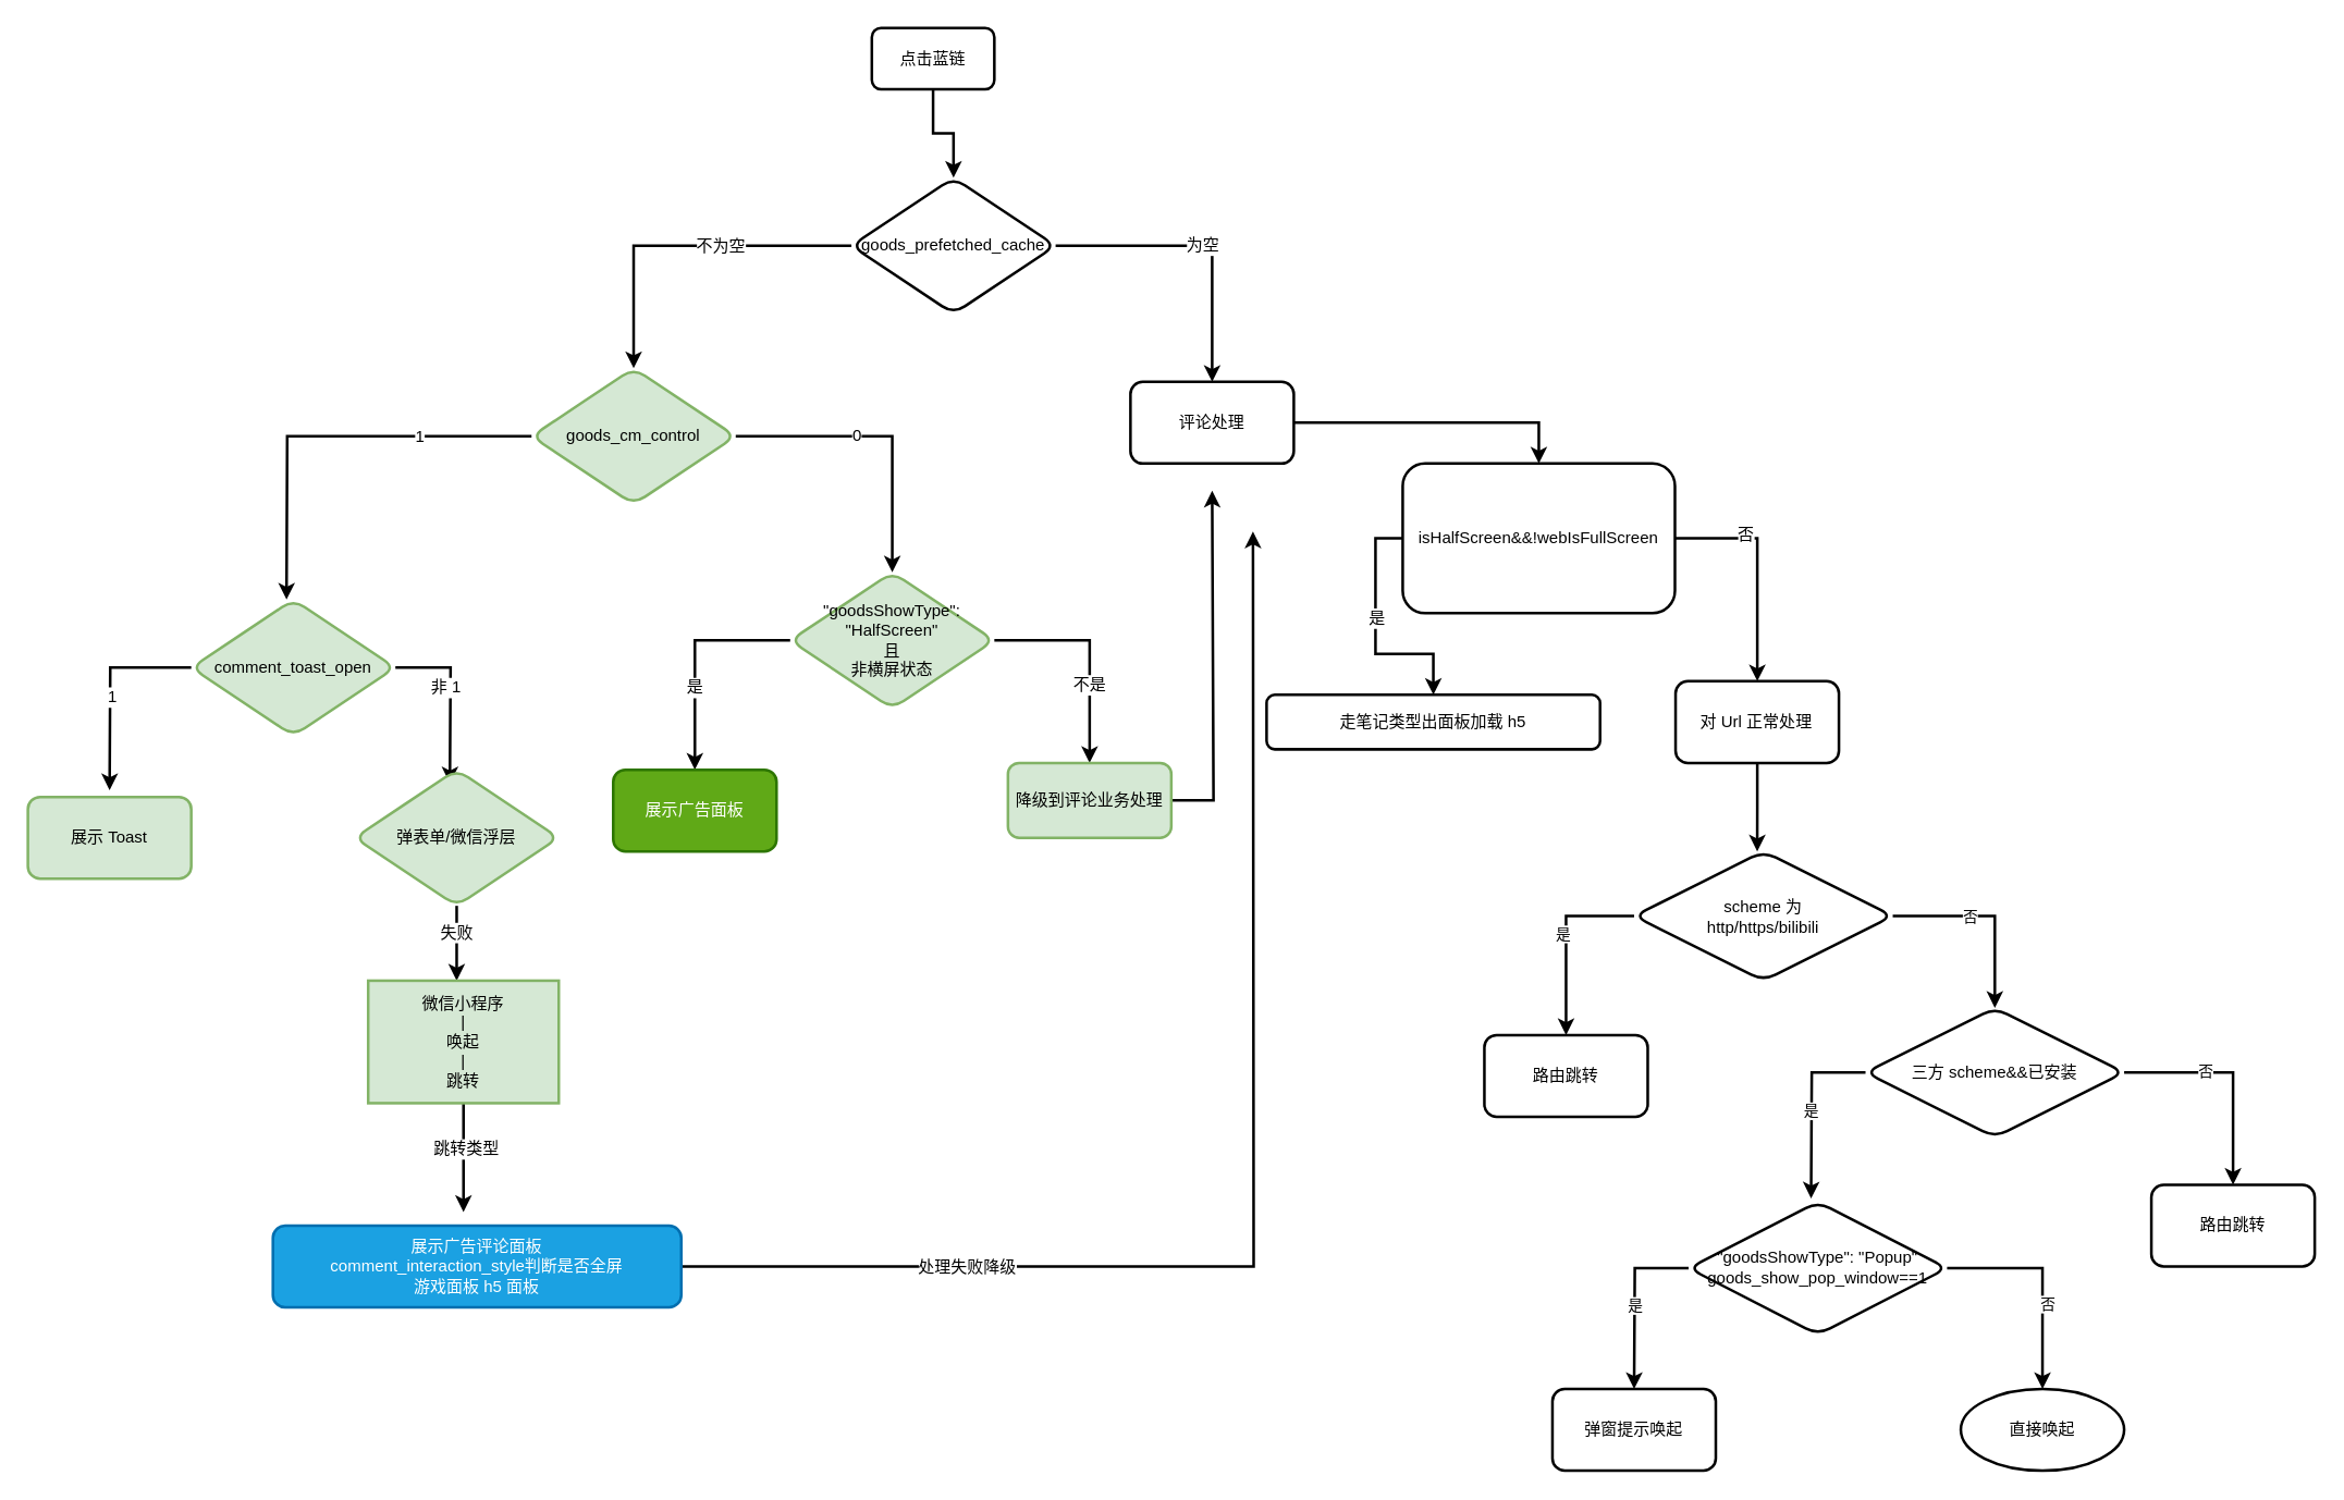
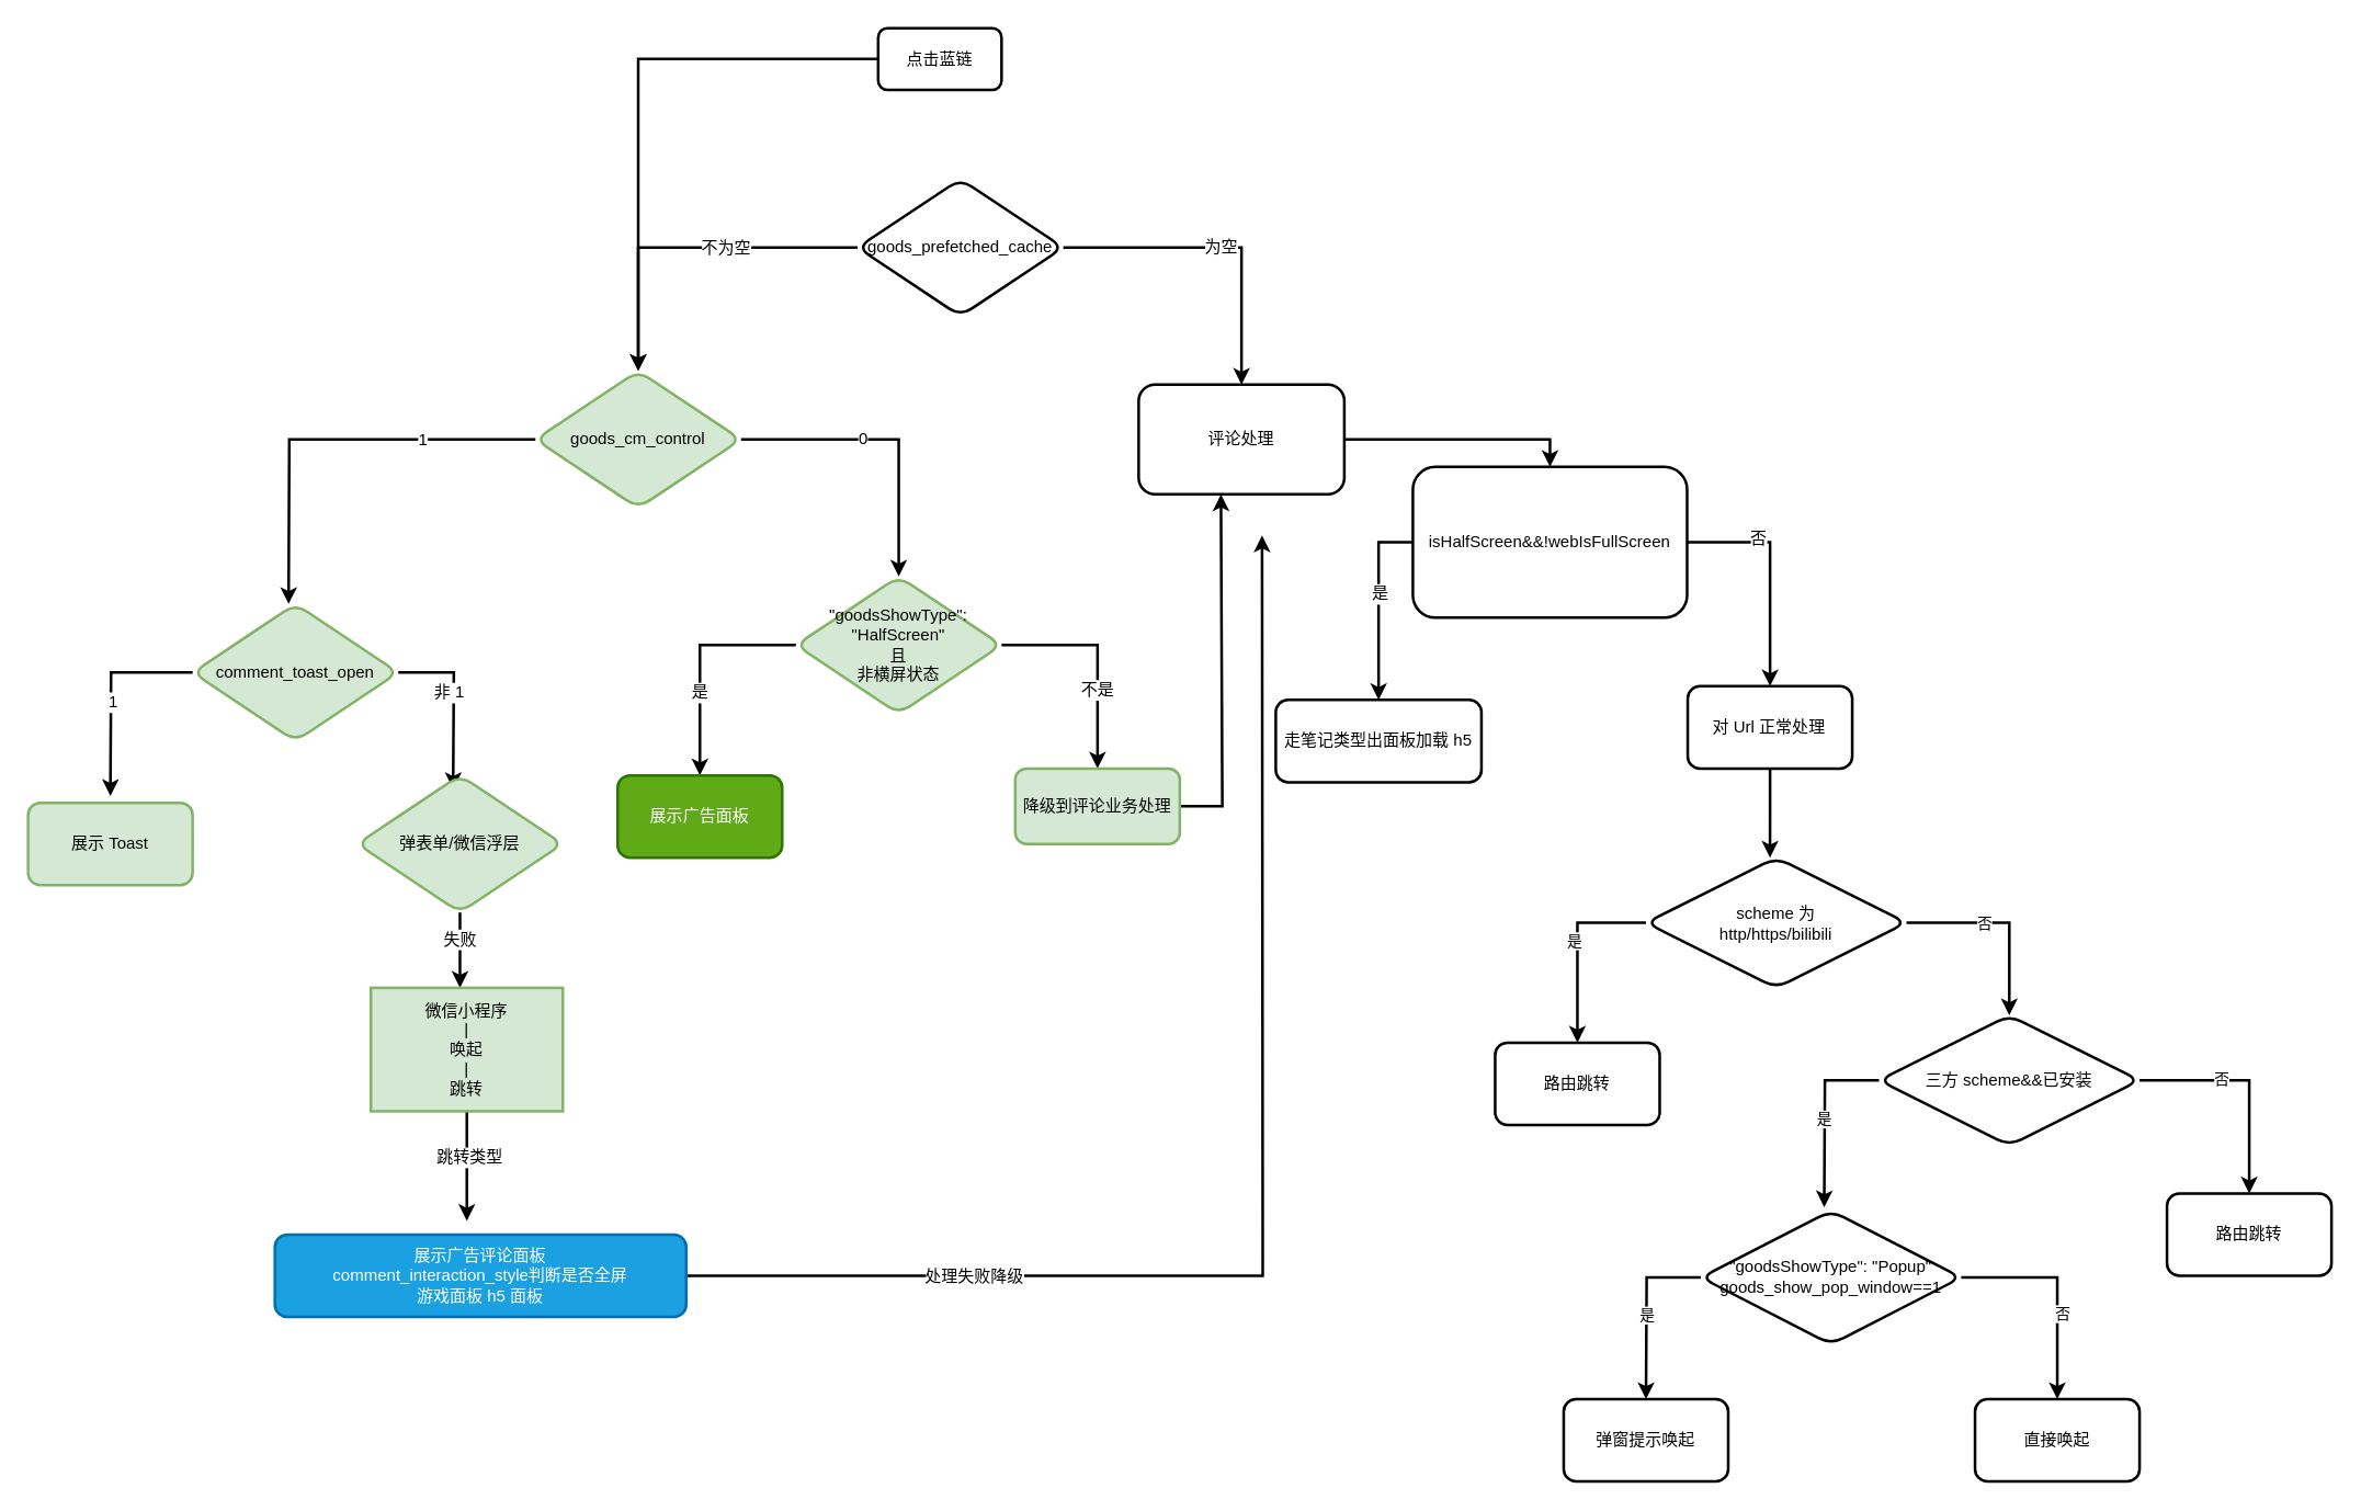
- <mxCell id="2" style="edgeStyle=orthogonalEdgeStyle;rounded=0;orthogonalLoop=1;jettySize=auto;html=1;entryX=0.5;entryY=0;entryDx=0;entryDy=0;fontFamily=Helvetica;fontSize=12;fontColor=default;strokeWidth=2;" parent="1" source="3" target="7" edge="1"><mxGeometry relative="1" as="geometry" /></mxCell>
+ <mxCell id="2" style="edgeStyle=orthogonalEdgeStyle;rounded=0;orthogonalLoop=1;jettySize=auto;html=1;fontFamily=Helvetica;fontSize=12;fontColor=default;strokeWidth=2;" parent="1" source="3" target="14" edge="1"><mxGeometry relative="1" as="geometry" /></mxCell>
- <mxCell id="9" value="评论处理" style="whiteSpace=wrap;html=1;rounded=1;strokeWidth=2;" parent="1" vertex="1"><mxGeometry x="830" y="280" width="120" height="60" as="geometry" /></mxCell>
+ <mxCell id="9" value="评论处理" style="whiteSpace=wrap;html=1;rounded=1;strokeWidth=2;" parent="1" vertex="1"><mxGeometry x="830" y="280" width="150" height="80" as="geometry" /></mxCell>
- <mxCell id="43" value="走笔记类型出面板加载 h5" style="whiteSpace=wrap;html=1;rounded=1;strokeWidth=2;" parent="1" vertex="1"><mxGeometry x="930" y="510" width="245" height="40" as="geometry" /></mxCell>
+ <mxCell id="43" value="走笔记类型出面板加载 h5" style="whiteSpace=wrap;html=1;rounded=1;strokeWidth=2;" parent="1" vertex="1"><mxGeometry x="930" y="510" width="150" height="60" as="geometry" /></mxCell>
- <mxCell id="63" value="直接唤起" style="ellipse;whiteSpace=wrap;html=1;strokeWidth=2;" parent="1" vertex="1"><mxGeometry x="1440" y="1020" width="120" height="60" as="geometry" /></mxCell>
+ <mxCell id="63" value="直接唤起" style="whiteSpace=wrap;html=1;rounded=1;strokeWidth=2;" parent="1" vertex="1"><mxGeometry x="1440" y="1020" width="120" height="60" as="geometry" /></mxCell>
